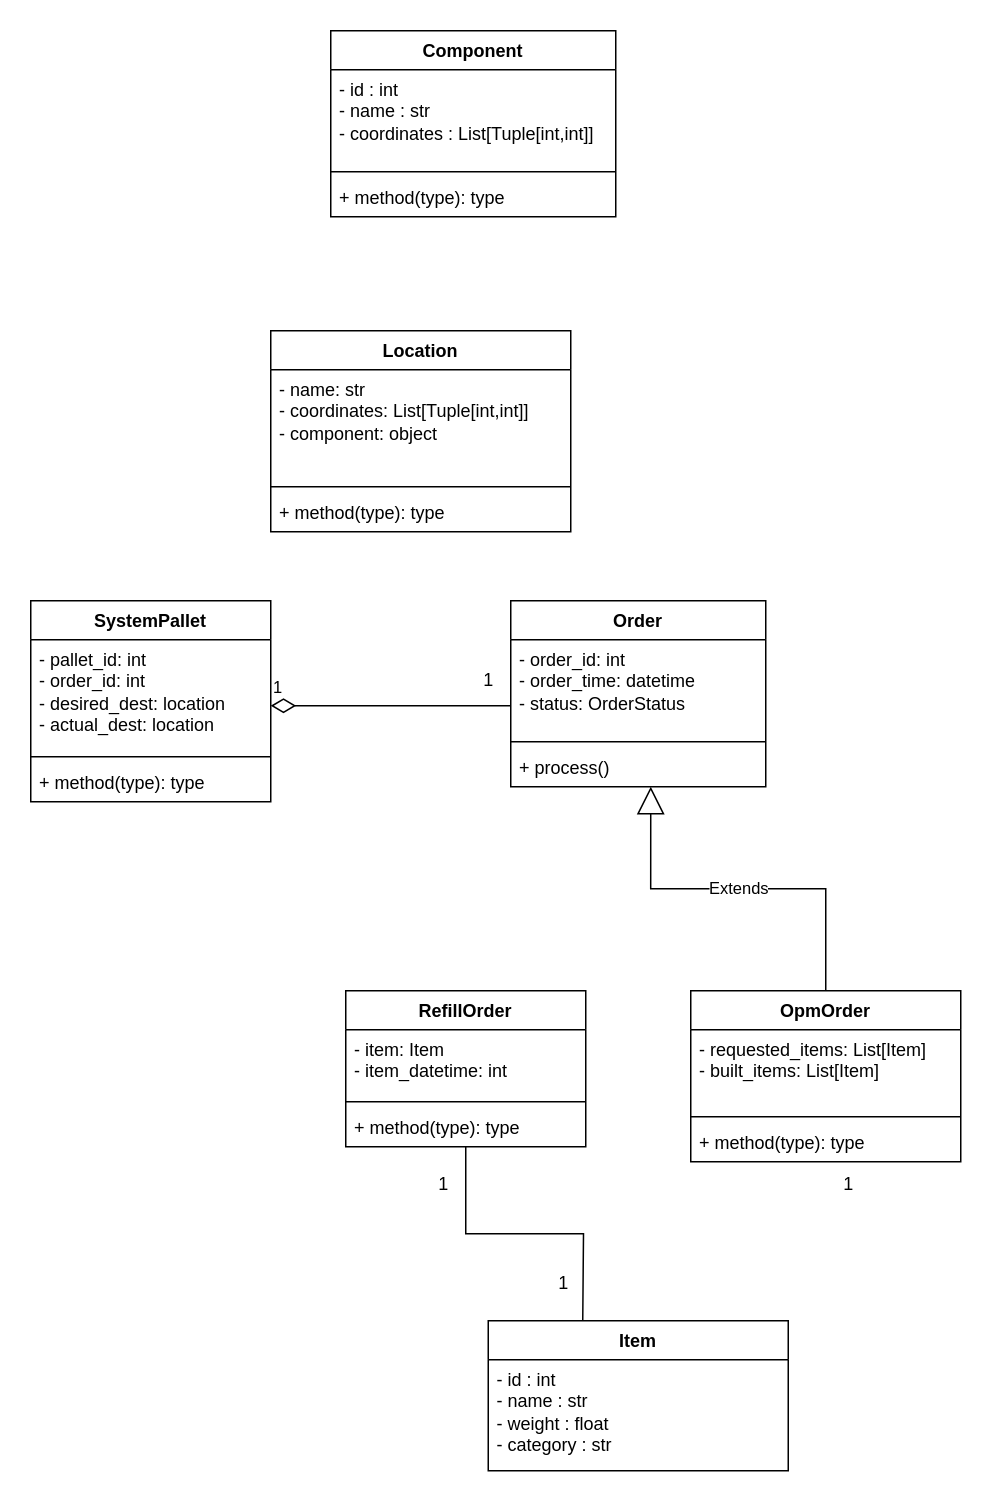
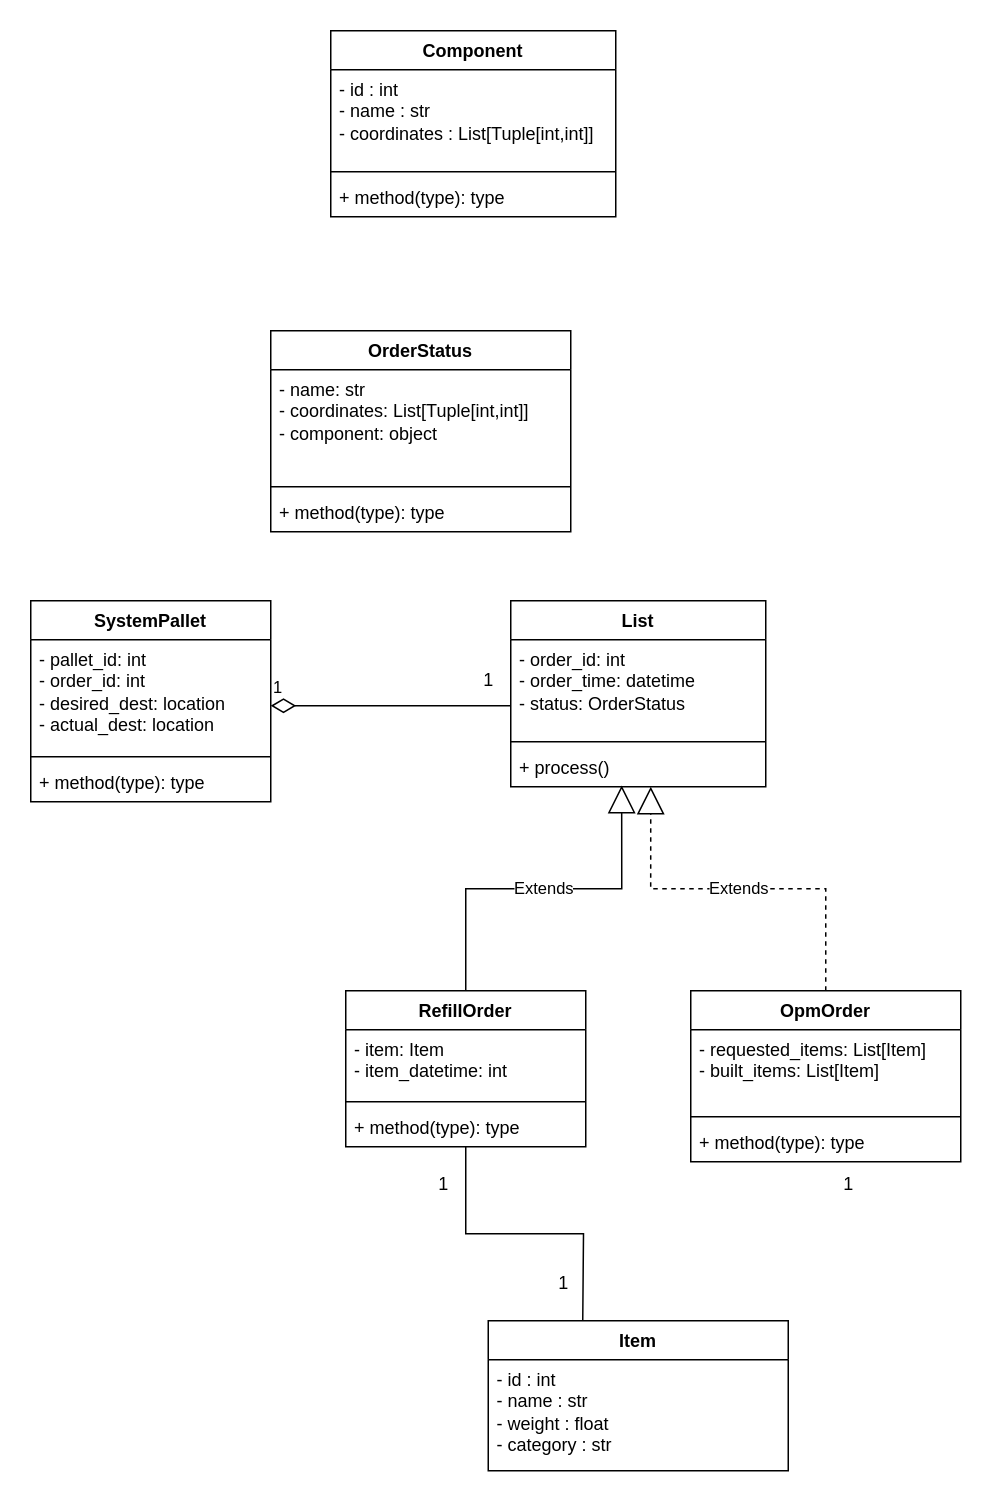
- <mxCell id="28" value="Location" style="swimlane;fontStyle=1;align=center;verticalAlign=top;childLayout=stackLayout;horizontal=1;startSize=26;horizontalStack=0;resizeParent=1;resizeParentMax=0;resizeLast=0;collapsible=1;marginBottom=0;whiteSpace=wrap;html=1;" parent="1" vertex="1"><mxGeometry x="180" width="200" height="134" as="geometry" y="220" /></mxCell>
+ <mxCell id="28" value="OrderStatus" style="swimlane;fontStyle=1;align=center;verticalAlign=top;childLayout=stackLayout;horizontal=1;startSize=26;horizontalStack=0;resizeParent=1;resizeParentMax=0;resizeLast=0;collapsible=1;marginBottom=0;whiteSpace=wrap;html=1;" parent="1" vertex="1"><mxGeometry x="180" width="200" height="134" as="geometry" y="220" /></mxCell>
- <mxCell id="2" value="Order" style="swimlane;fontStyle=1;align=center;verticalAlign=top;childLayout=stackLayout;horizontal=1;startSize=26;horizontalStack=0;resizeParent=1;resizeParentMax=0;resizeLast=0;collapsible=1;marginBottom=0;whiteSpace=wrap;html=1;" parent="1" vertex="1"><mxGeometry x="340" y="400" width="170" height="124" as="geometry" /></mxCell>
+ <mxCell id="2" value="List" style="swimlane;fontStyle=1;align=center;verticalAlign=top;childLayout=stackLayout;horizontal=1;startSize=26;horizontalStack=0;resizeParent=1;resizeParentMax=0;resizeLast=0;collapsible=1;marginBottom=0;whiteSpace=wrap;html=1;" parent="1" vertex="1"><mxGeometry x="340" y="400" width="170" height="124" as="geometry" /></mxCell>
+ <mxCell id="21" value="Extends" style="endArrow=block;endSize=16;endFill=0;html=1;rounded=0;exitX=0.5;exitY=0;exitDx=0;exitDy=0;entryX=0.435;entryY=0.968;entryDx=0;entryDy=0;entryPerimeter=0;edgeStyle=orthogonalEdgeStyle;" parent="1" source="12" target="5" edge="1"><mxGeometry width="160" relative="1" as="geometry"><mxPoint x="240" y="590" as="sourcePoint" /><mxPoint x="400" y="590" as="targetPoint" /></mxGeometry></mxCell>
- <mxCell id="20" value="Extends" style="endArrow=block;endSize=16;endFill=0;html=1;rounded=0;exitX=0.5;exitY=0;exitDx=0;exitDy=0;entryX=0.549;entryY=0.997;entryDx=0;entryDy=0;entryPerimeter=0;edgeStyle=orthogonalEdgeStyle;" parent="1" source="16" target="5" edge="1"><mxGeometry width="160" relative="1" as="geometry"><mxPoint x="430" y="580" as="sourcePoint" /><mxPoint x="590" y="580" as="targetPoint" /></mxGeometry></mxCell>
+ <mxCell id="20" value="Extends" style="endArrow=block;endSize=16;endFill=0;html=1;rounded=0;exitX=0.5;exitY=0;exitDx=0;exitDy=0;entryX=0.549;entryY=0.997;entryDx=0;entryDy=0;entryPerimeter=0;edgeStyle=orthogonalEdgeStyle;dashed=1;" parent="1" source="16" target="5" edge="1"><mxGeometry width="160" relative="1" as="geometry"><mxPoint x="430" y="580" as="sourcePoint" /><mxPoint x="590" y="580" as="targetPoint" /></mxGeometry></mxCell>
